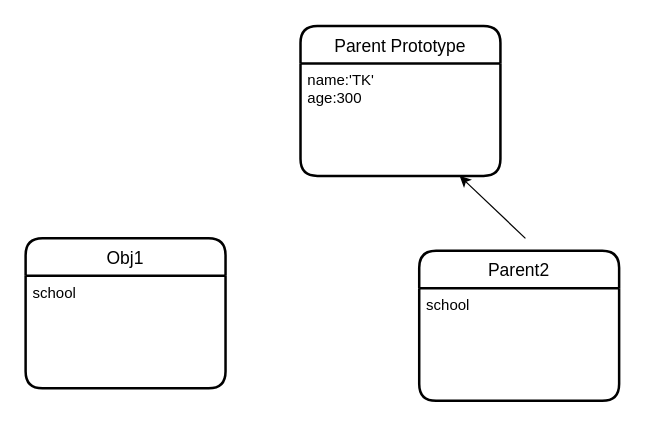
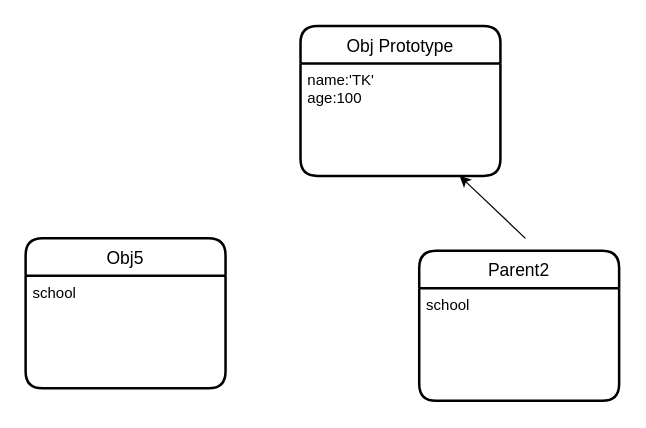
- <mxCell id="2" value="Parent Prototype" style="swimlane;childLayout=stackLayout;horizontal=1;startSize=30;horizontalStack=0;rounded=1;fontSize=14;fontStyle=0;strokeWidth=2;resizeParent=0;resizeLast=1;shadow=0;dashed=0;align=center;" vertex="1" parent="1"><mxGeometry x="240" y="20" width="160" height="120" as="geometry" /></mxCell>
+ <mxCell id="2" value="Obj Prototype" style="swimlane;childLayout=stackLayout;horizontal=1;startSize=30;horizontalStack=0;rounded=1;fontSize=14;fontStyle=0;strokeWidth=2;resizeParent=0;resizeLast=1;shadow=0;dashed=0;align=center;" vertex="1" parent="1"><mxGeometry x="240" y="20" width="160" height="120" as="geometry" /></mxCell>
- <mxCell id="3" value="name:'TK'&#10;age:300" style="align=left;strokeColor=none;fillColor=none;spacingLeft=4;fontSize=12;verticalAlign=top;resizable=0;rotatable=0;part=1;" vertex="1" parent="2"><mxGeometry y="30" width="160" height="90" as="geometry" /></mxCell>
+ <mxCell id="3" value="name:'TK'&#10;age:100" style="align=left;strokeColor=none;fillColor=none;spacingLeft=4;fontSize=12;verticalAlign=top;resizable=0;rotatable=0;part=1;" vertex="1" parent="2"><mxGeometry y="30" width="160" height="90" as="geometry" /></mxCell>
- <mxCell id="4" value="Obj1" style="swimlane;childLayout=stackLayout;horizontal=1;startSize=30;horizontalStack=0;rounded=1;fontSize=14;fontStyle=0;strokeWidth=2;resizeParent=0;resizeLast=1;shadow=0;dashed=0;align=center;" vertex="1" parent="1"><mxGeometry x="20" y="190" width="160" height="120" as="geometry" /></mxCell>
+ <mxCell id="4" value="Obj5" style="swimlane;childLayout=stackLayout;horizontal=1;startSize=30;horizontalStack=0;rounded=1;fontSize=14;fontStyle=0;strokeWidth=2;resizeParent=0;resizeLast=1;shadow=0;dashed=0;align=center;" vertex="1" parent="1"><mxGeometry x="20" y="190" width="160" height="120" as="geometry" /></mxCell>
